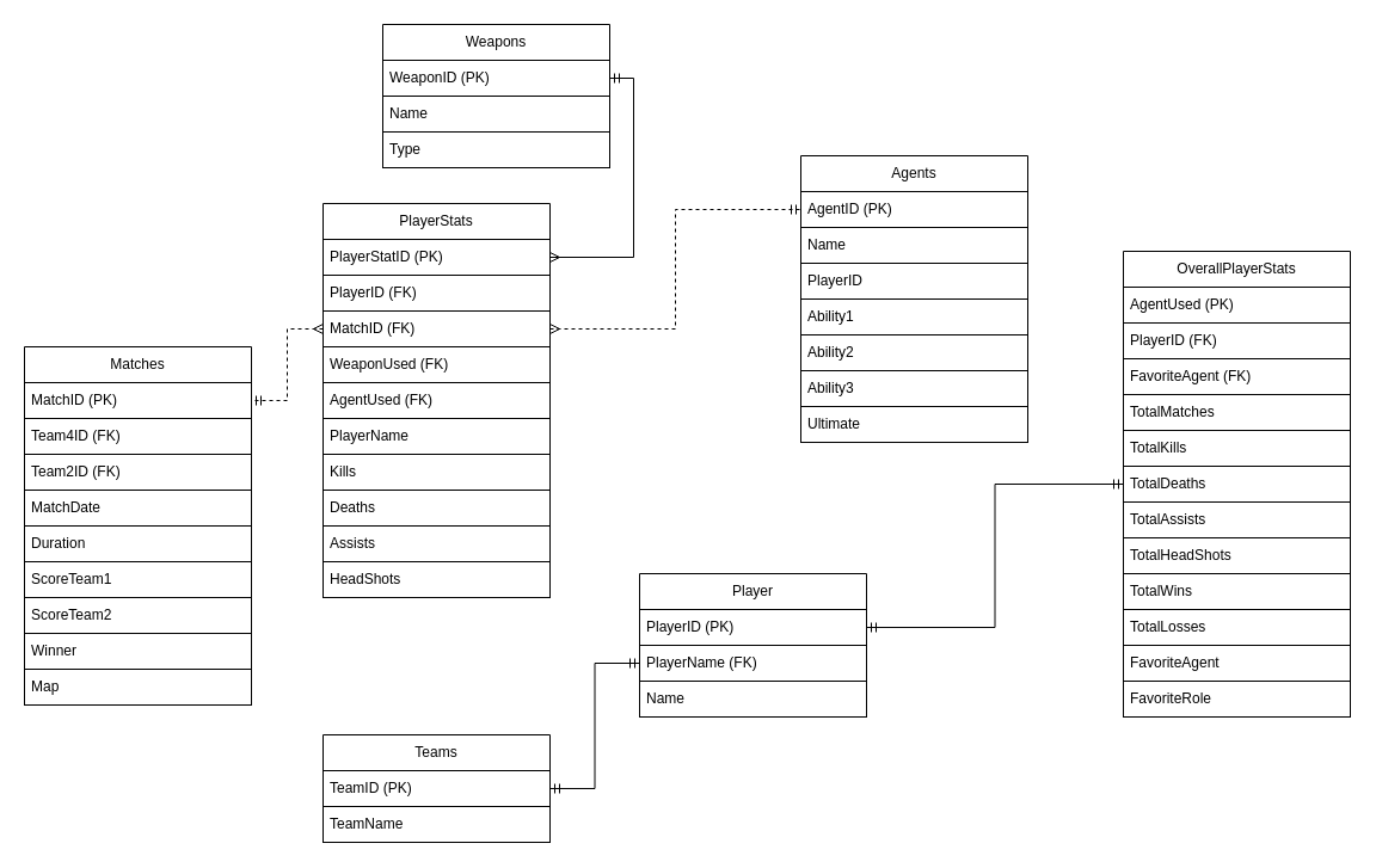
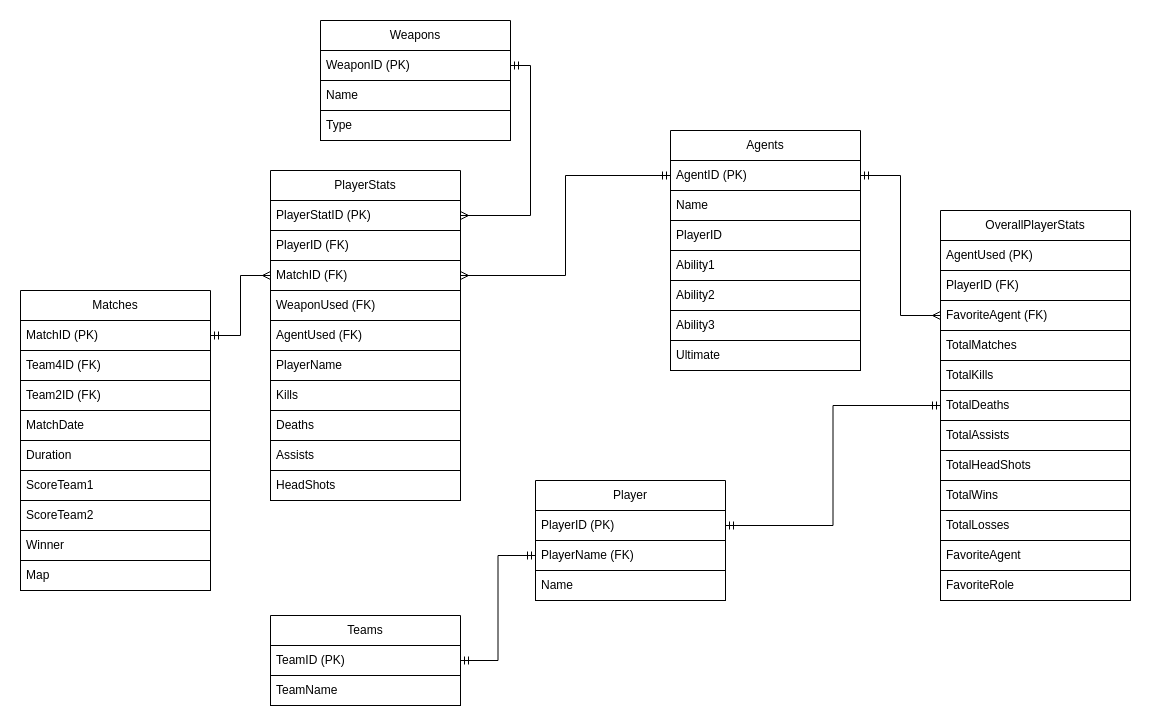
- <mxCell id="59" style="edgeStyle=orthogonalEdgeStyle;rounded=0;orthogonalLoop=1;jettySize=auto;html=1;exitX=1;exitY=0.5;exitDx=0;exitDy=0;entryX=0;entryY=0.5;entryDx=0;entryDy=0;startArrow=ERmany;startFill=0;endArrow=ERmandOne;endFill=0;fontColor=#FFFFFF;labelBackgroundColor=none;strokeColor=#000000;dashed=1;" edge="1" parent="1" source="15" target="28"><mxGeometry relative="1" as="geometry" /></mxCell>
+ <mxCell id="59" style="edgeStyle=orthogonalEdgeStyle;rounded=0;orthogonalLoop=1;jettySize=auto;html=1;exitX=1;exitY=0.5;exitDx=0;exitDy=0;entryX=0;entryY=0.5;entryDx=0;entryDy=0;startArrow=ERmany;startFill=0;endArrow=ERmandOne;endFill=0;fontColor=#FFFFFF;labelBackgroundColor=none;strokeColor=#000000;" edge="1" parent="1" source="15" target="28"><mxGeometry relative="1" as="geometry" /></mxCell>
+ <mxCell id="60" style="edgeStyle=orthogonalEdgeStyle;rounded=0;orthogonalLoop=1;jettySize=auto;html=1;exitX=1;exitY=0.5;exitDx=0;exitDy=0;entryX=0;entryY=0.5;entryDx=0;entryDy=0;startArrow=ERmandOne;startFill=0;endArrow=ERmany;endFill=0;fontColor=#FFFFFF;labelBackgroundColor=none;strokeColor=#000000;" edge="1" parent="1" source="28" target="41"><mxGeometry relative="1" as="geometry" /></mxCell>
- <mxCell id="56" style="edgeStyle=orthogonalEdgeStyle;rounded=0;orthogonalLoop=1;jettySize=auto;html=1;exitX=0;exitY=0.5;exitDx=0;exitDy=0;entryX=1;entryY=0.5;entryDx=0;entryDy=0;startArrow=ERmany;startFill=0;endArrow=ERmandOne;endFill=0;fontColor=#FFFFFF;labelBackgroundColor=none;strokeColor=#000000;dashed=1;" edge="1" parent="1" source="15" target="3"><mxGeometry relative="1" as="geometry" /></mxCell>
+ <mxCell id="56" style="edgeStyle=orthogonalEdgeStyle;rounded=0;orthogonalLoop=1;jettySize=auto;html=1;exitX=0;exitY=0.5;exitDx=0;exitDy=0;entryX=1;entryY=0.5;entryDx=0;entryDy=0;startArrow=ERmany;startFill=0;endArrow=ERmandOne;endFill=0;fontColor=#FFFFFF;labelBackgroundColor=none;strokeColor=#000000;" edge="1" parent="1" source="15" target="3"><mxGeometry relative="1" as="geometry" /></mxCell>
